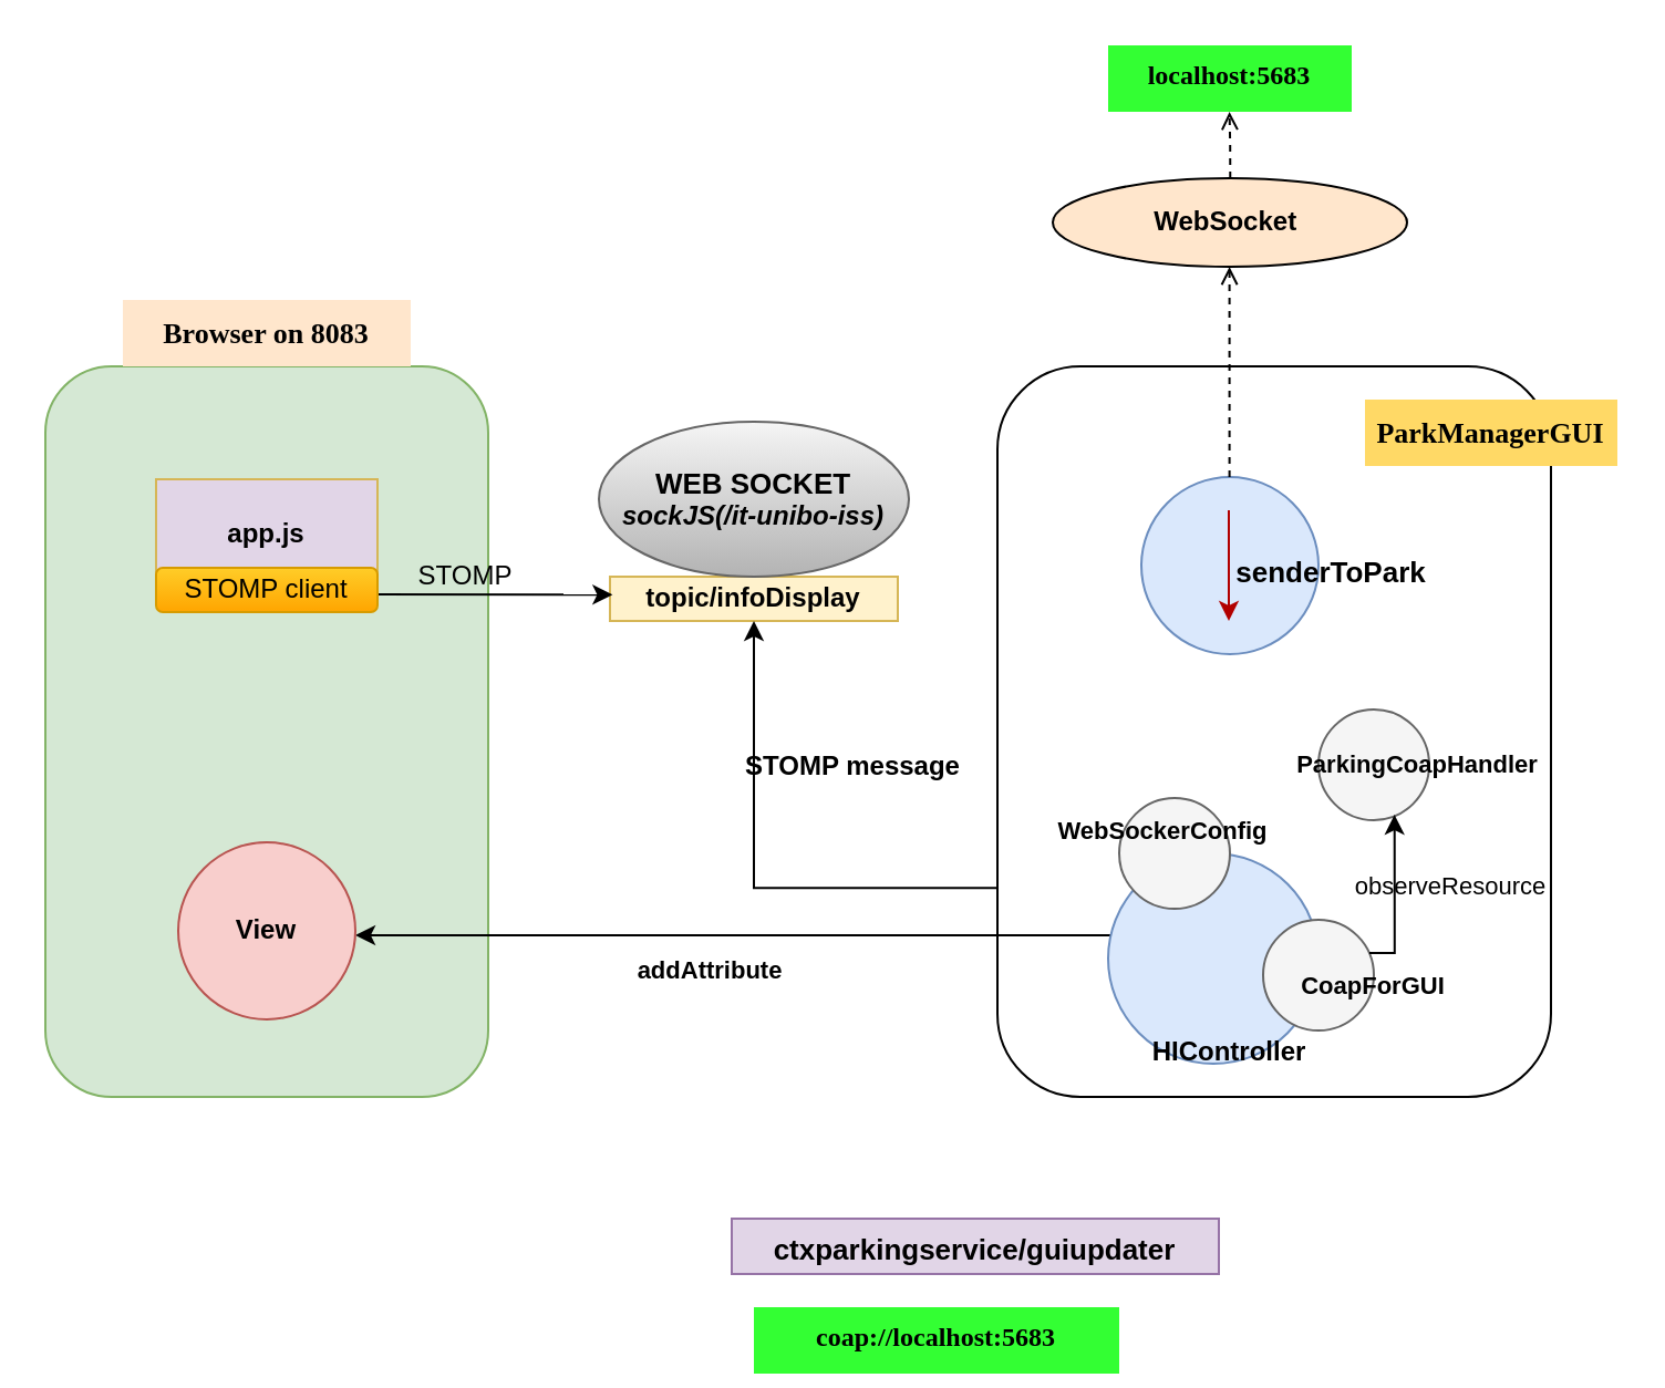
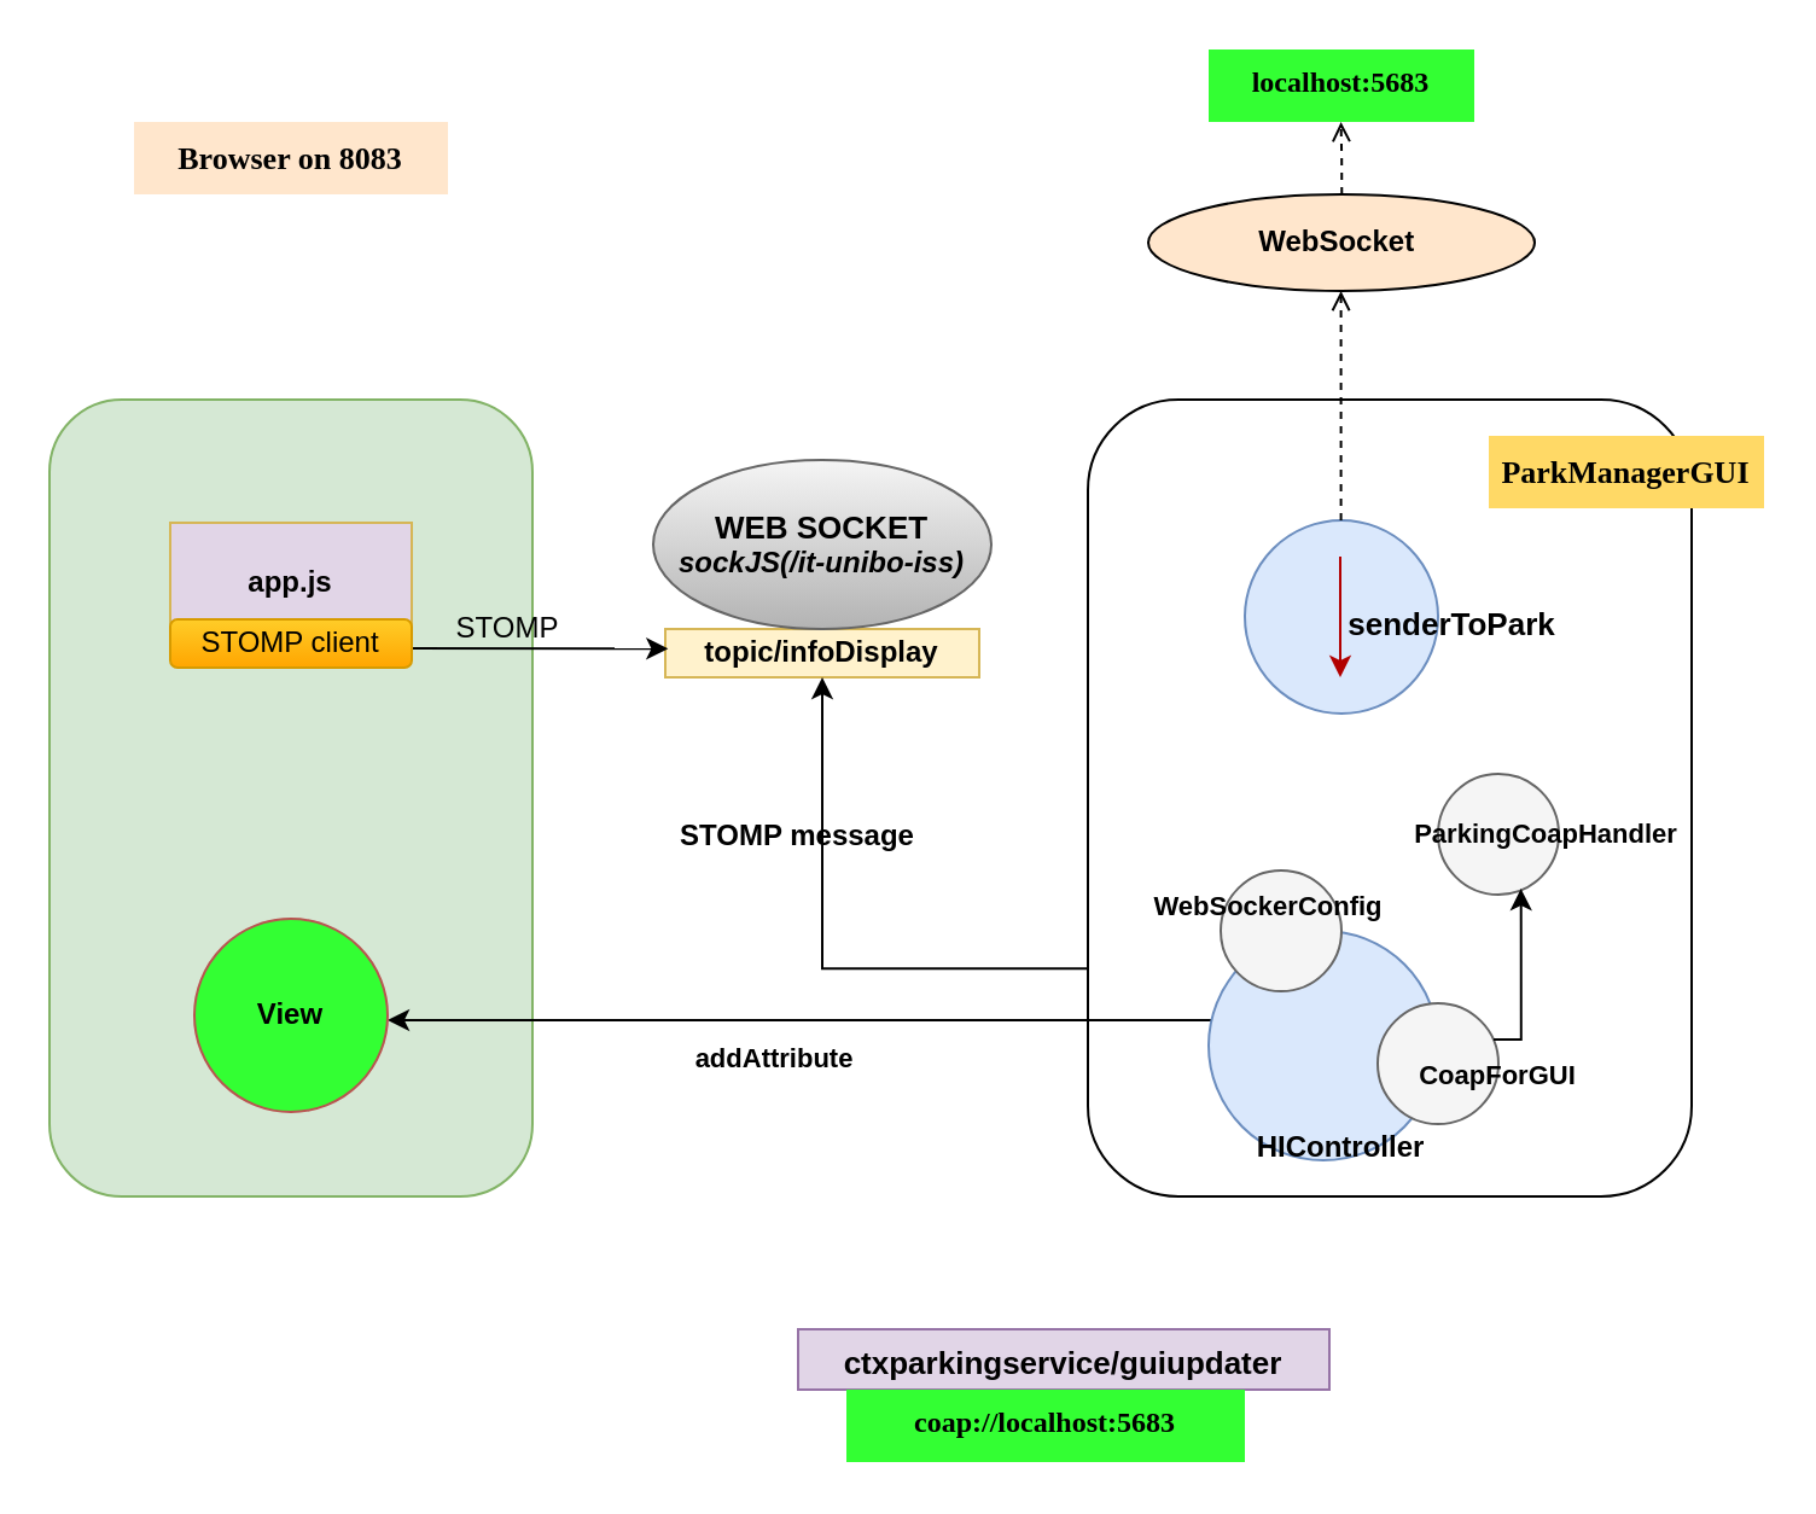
- <mxCell id="16" value="Browser on 8083" style="text;html=1;strokeColor=none;fillColor=#FFE6CC;align=center;verticalAlign=middle;whiteSpace=wrap;rounded=0;labelBackgroundColor=none;fontColor=#000000;fontStyle=1;fontSize=13;fontFamily=Lucida Console;" parent="1" vertex="1"><mxGeometry x="55" y="135" width="130" height="30" as="geometry" /></mxCell>
+ <mxCell id="16" value="Browser on 8083" style="text;html=1;strokeColor=none;fillColor=#FFE6CC;align=center;verticalAlign=middle;whiteSpace=wrap;rounded=0;labelBackgroundColor=none;fontColor=#000000;fontStyle=1;fontSize=13;fontFamily=Lucida Console;" parent="1" vertex="1"><mxGeometry x="55" y="50" width="130" height="30" as="geometry" /></mxCell>
- <mxCell id="15" value="STOMP message" style="text;strokeColor=none;fillColor=none;align=center;verticalAlign=middle;rounded=0;labelBackgroundColor=none;fontStyle=1;fontColor=#000000;" parent="1" vertex="1"><mxGeometry x="355" y="330" width="60" height="30" as="geometry" /></mxCell>
+ <mxCell id="15" value="STOMP message" style="text;strokeColor=none;fillColor=none;align=center;verticalAlign=middle;rounded=0;labelBackgroundColor=none;fontStyle=1;fontColor=#000000;" parent="1" vertex="1"><mxGeometry x="300" y="330" width="60" height="30" as="geometry" /></mxCell>
- <mxCell id="28" value="&lt;font face=&quot;Helvetica&quot; style=&quot;font-size: 11px&quot;&gt;observeResource&lt;/font&gt;" style="text;html=1;strokeColor=none;fillColor=none;align=center;verticalAlign=middle;whiteSpace=wrap;rounded=0;labelBackgroundColor=none;fontFamily=Lucida Console;fontSize=12;fontColor=default;" parent="1" vertex="1"><mxGeometry x="625" y="385" width="60" height="30" as="geometry" /></mxCell>
- <mxCell id="12" value="&lt;b&gt;View&lt;/b&gt;" style="ellipse;whiteSpace=wrap;html=1;aspect=fixed;fillColor=#f8cecc;strokeColor=#b85450;" parent="1" vertex="1"><mxGeometry x="80" y="380" width="80" height="80" as="geometry" /></mxCell>
+ <mxCell id="12" value="&lt;b&gt;View&lt;/b&gt;" style="ellipse;whiteSpace=wrap;html=1;aspect=fixed;fillColor=#33ff33;strokeColor=#b85450;" parent="1" vertex="1"><mxGeometry x="80" y="380" width="80" height="80" as="geometry" /></mxCell>
- <mxCell id="32" value="coap://localhost:5683" style="text;whiteSpace=wrap;fontSize=12;fontFamily=Lucida Console;fontColor=default;align=center;fillColor=#33FF33;fontStyle=1" parent="1" vertex="1"><mxGeometry x="340" y="590" width="165" height="30" as="geometry" /></mxCell>
+ <mxCell id="32" value="coap://localhost:5683" style="text;whiteSpace=wrap;fontSize=12;fontFamily=Lucida Console;fontColor=default;align=center;fillColor=#33FF33;fontStyle=1" parent="1" vertex="1"><mxGeometry x="350" y="575" width="165" height="30" as="geometry" /></mxCell>
